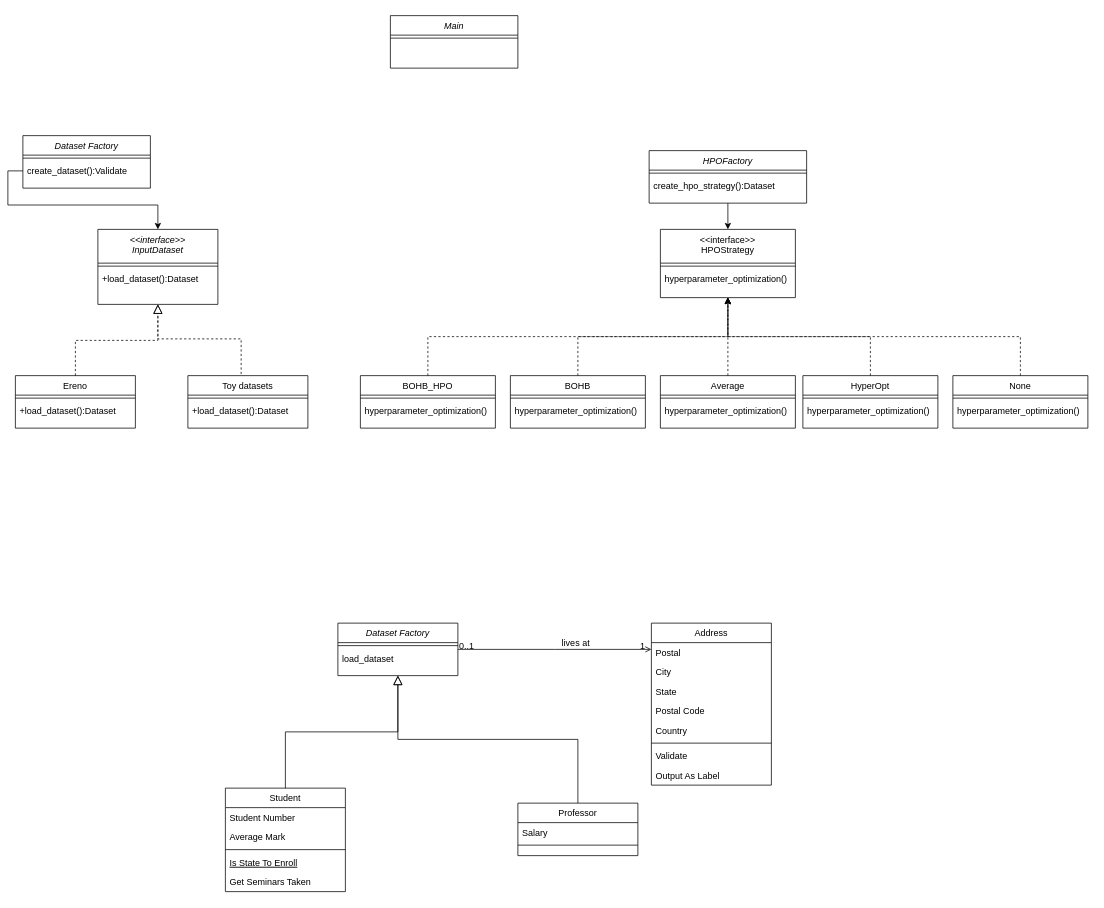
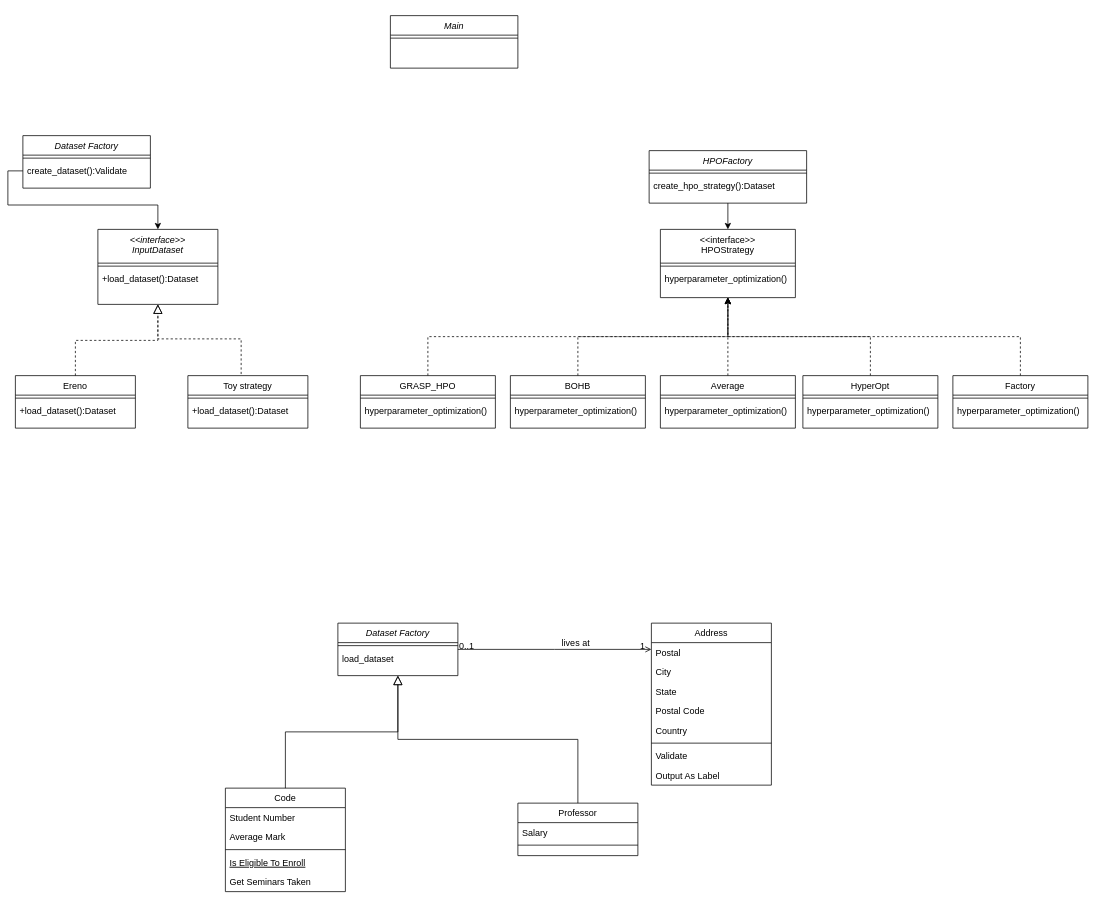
- <mxCell id="10" value="Toy datasets" style="swimlane;fontStyle=0;align=center;verticalAlign=top;childLayout=stackLayout;horizontal=1;startSize=26;horizontalStack=0;resizeParent=1;resizeLast=0;collapsible=1;marginBottom=0;rounded=0;shadow=0;strokeWidth=1;" vertex="1" parent="1"><mxGeometry x="250" y="500" width="160" height="70" as="geometry"><mxRectangle x="130" y="380" width="160" height="26" as="alternateBounds" /></mxGeometry></mxCell>
+ <mxCell id="10" value="Toy strategy" style="swimlane;fontStyle=0;align=center;verticalAlign=top;childLayout=stackLayout;horizontal=1;startSize=26;horizontalStack=0;resizeParent=1;resizeLast=0;collapsible=1;marginBottom=0;rounded=0;shadow=0;strokeWidth=1;" vertex="1" parent="1"><mxGeometry x="250" y="500" width="160" height="70" as="geometry"><mxRectangle x="130" y="380" width="160" height="26" as="alternateBounds" /></mxGeometry></mxCell>
- <mxCell id="17" value="BOHB_HPO" style="swimlane;fontStyle=0;align=center;verticalAlign=top;childLayout=stackLayout;horizontal=1;startSize=26;horizontalStack=0;resizeParent=1;resizeLast=0;collapsible=1;marginBottom=0;rounded=0;shadow=0;strokeWidth=1;" vertex="1" parent="1"><mxGeometry x="480" y="500" width="180" height="70" as="geometry"><mxRectangle x="130" y="380" width="160" height="26" as="alternateBounds" /></mxGeometry></mxCell>
+ <mxCell id="17" value="GRASP_HPO" style="swimlane;fontStyle=0;align=center;verticalAlign=top;childLayout=stackLayout;horizontal=1;startSize=26;horizontalStack=0;resizeParent=1;resizeLast=0;collapsible=1;marginBottom=0;rounded=0;shadow=0;strokeWidth=1;" vertex="1" parent="1"><mxGeometry x="480" y="500" width="180" height="70" as="geometry"><mxRectangle x="130" y="380" width="160" height="26" as="alternateBounds" /></mxGeometry></mxCell>
- <mxCell id="33" value="None" style="swimlane;fontStyle=0;align=center;verticalAlign=top;childLayout=stackLayout;horizontal=1;startSize=26;horizontalStack=0;resizeParent=1;resizeLast=0;collapsible=1;marginBottom=0;rounded=0;shadow=0;strokeWidth=1;" vertex="1" parent="1"><mxGeometry x="1270" y="500" width="180" height="70" as="geometry"><mxRectangle x="130" y="380" width="160" height="26" as="alternateBounds" /></mxGeometry></mxCell>
+ <mxCell id="33" value="Factory" style="swimlane;fontStyle=0;align=center;verticalAlign=top;childLayout=stackLayout;horizontal=1;startSize=26;horizontalStack=0;resizeParent=1;resizeLast=0;collapsible=1;marginBottom=0;rounded=0;shadow=0;strokeWidth=1;" vertex="1" parent="1"><mxGeometry x="1270" y="500" width="180" height="70" as="geometry"><mxRectangle x="130" y="380" width="160" height="26" as="alternateBounds" /></mxGeometry></mxCell>
- <mxCell id="39" value="Student" style="swimlane;fontStyle=0;align=center;verticalAlign=top;childLayout=stackLayout;horizontal=1;startSize=26;horizontalStack=0;resizeParent=1;resizeLast=0;collapsible=1;marginBottom=0;rounded=0;shadow=0;strokeWidth=1;" vertex="1" parent="1"><mxGeometry x="300" y="1050" width="160" height="138" as="geometry"><mxRectangle x="130" y="380" width="160" height="26" as="alternateBounds" /></mxGeometry></mxCell>
+ <mxCell id="39" value="Code" style="swimlane;fontStyle=0;align=center;verticalAlign=top;childLayout=stackLayout;horizontal=1;startSize=26;horizontalStack=0;resizeParent=1;resizeLast=0;collapsible=1;marginBottom=0;rounded=0;shadow=0;strokeWidth=1;" vertex="1" parent="1"><mxGeometry x="300" y="1050" width="160" height="138" as="geometry"><mxRectangle x="130" y="380" width="160" height="26" as="alternateBounds" /></mxGeometry></mxCell>
- <mxCell id="43" value="Is State To Enroll" style="text;align=left;verticalAlign=top;spacingLeft=4;spacingRight=4;overflow=hidden;rotatable=0;points=[[0,0.5],[1,0.5]];portConstraint=eastwest;fontStyle=4" vertex="1" parent="39"><mxGeometry y="86" width="160" height="26" as="geometry" /></mxCell>
+ <mxCell id="43" value="Is Eligible To Enroll" style="text;align=left;verticalAlign=top;spacingLeft=4;spacingRight=4;overflow=hidden;rotatable=0;points=[[0,0.5],[1,0.5]];portConstraint=eastwest;fontStyle=4" vertex="1" parent="39"><mxGeometry y="86" width="160" height="26" as="geometry" /></mxCell>
